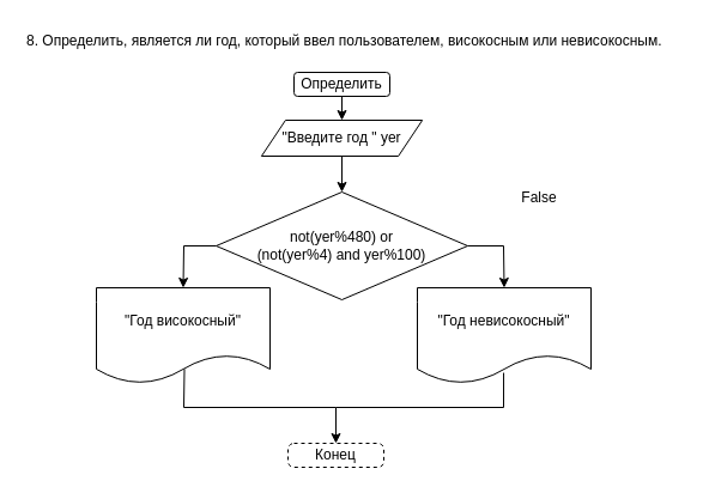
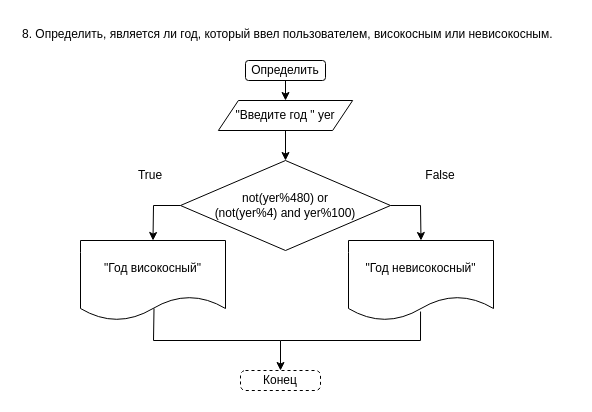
- <mxCell id="14" value="False" style="text;html=1;strokeColor=none;fillColor=none;align=center;verticalAlign=middle;whiteSpace=wrap;rounded=0;" parent="1" vertex="1"><mxGeometry x="420" y="150" width="60" height="30" as="geometry" /></mxCell>
+ <mxCell id="14" value="False" style="text;html=1;strokeColor=none;fillColor=none;align=center;verticalAlign=middle;whiteSpace=wrap;rounded=0;" parent="1" vertex="1"><mxGeometry x="410" y="160" width="60" height="30" as="geometry" /></mxCell>
+ <mxCell id="13" value="True" style="text;html=1;strokeColor=none;fillColor=none;align=center;verticalAlign=middle;whiteSpace=wrap;rounded=0;" parent="1" vertex="1"><mxGeometry x="120" y="160" width="60" height="30" as="geometry" /></mxCell>
